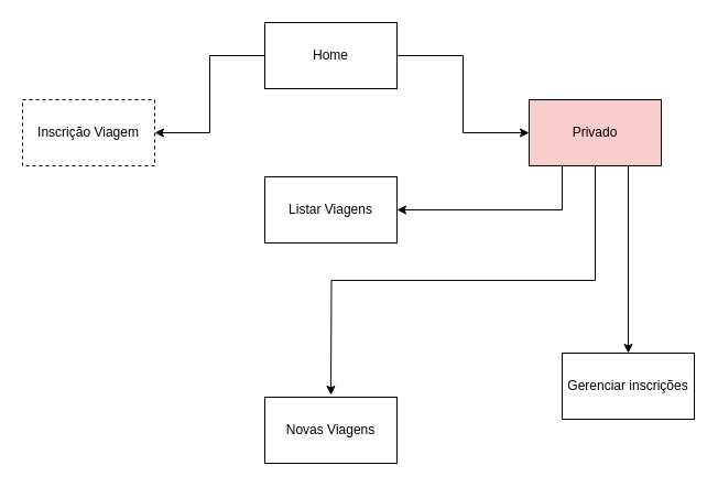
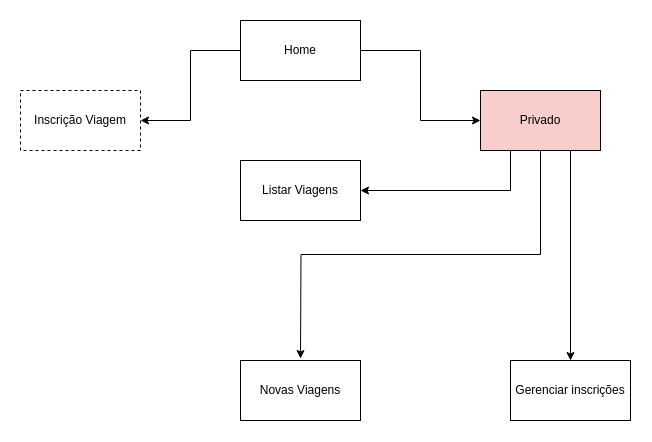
- <mxCell id="12" value="Gerenciar inscrições" style="rounded=0;whiteSpace=wrap;html=1;" vertex="1" parent="1"><mxGeometry x="510" y="320" width="120" height="60" as="geometry" /></mxCell>
+ <mxCell id="12" value="Gerenciar inscrições" style="rounded=0;whiteSpace=wrap;html=1;" vertex="1" parent="1"><mxGeometry x="510" y="360" width="120" height="60" as="geometry" /></mxCell>
